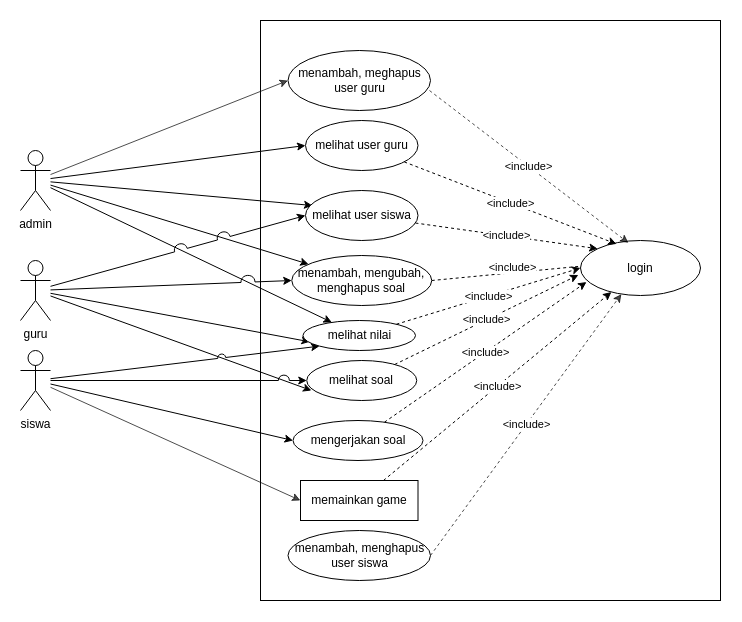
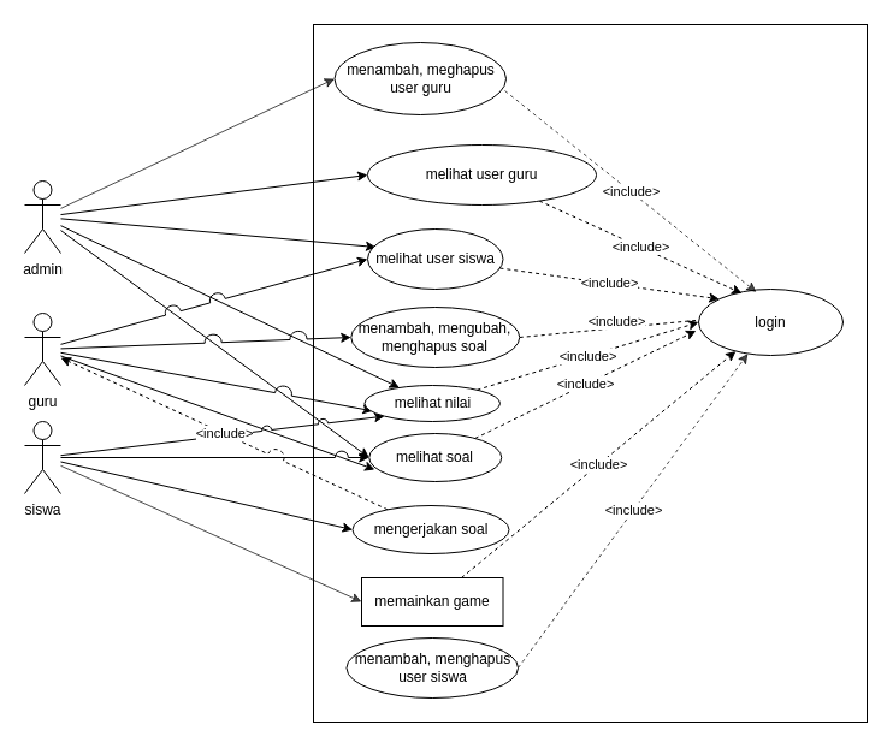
- <mxCell id="31" value="menambah, meghapus user guru" style="ellipse;whiteSpace=wrap;html=1;" parent="1" vertex="1"><mxGeometry x="287.5" y="50" width="142.5" height="60" as="geometry" /></mxCell>
+ <mxCell id="31" value="menambah, meghapus user guru" style="ellipse;whiteSpace=wrap;html=1;" parent="1" vertex="1"><mxGeometry x="277.5" y="35" width="142.5" height="60" as="geometry" /></mxCell>
- <mxCell id="35" value="melihat user guru" style="ellipse;whiteSpace=wrap;html=1;" vertex="1" parent="1"><mxGeometry x="305" y="120" width="112.5" height="50" as="geometry" /></mxCell>
+ <mxCell id="35" value="melihat user guru" style="ellipse;whiteSpace=wrap;html=1;" vertex="1" parent="1"><mxGeometry x="305" y="120" width="190" height="50" as="geometry" /></mxCell>
- <mxCell id="4" style="edgeStyle=none;rounded=0;jumpStyle=arc;jumpSize=10;orthogonalLoop=1;jettySize=auto;html=1;" parent="1" source="8" target="20" edge="1"><mxGeometry relative="1" as="geometry" /></mxCell>
+ <mxCell id="4" style="edgeStyle=none;rounded=0;jumpStyle=arc;jumpSize=10;orthogonalLoop=1;jettySize=auto;html=1;entryX=0;entryY=0.5;entryDx=0;entryDy=0;" parent="1" source="8" target="26" edge="1"><mxGeometry relative="1" as="geometry" /></mxCell>
- <mxCell id="23" value="&lt;span style=&quot;color: rgb(0, 0, 0); font-family: Helvetica; font-size: 11px; font-style: normal; font-variant-ligatures: normal; font-variant-caps: normal; font-weight: 400; letter-spacing: normal; orphans: 2; text-align: center; text-indent: 0px; text-transform: none; widows: 2; word-spacing: 0px; -webkit-text-stroke-width: 0px; background-color: rgb(255, 255, 255); text-decoration-thickness: initial; text-decoration-style: initial; text-decoration-color: initial; float: none; display: inline !important;&quot;&gt;&amp;lt;include&amp;gt;&lt;/span&gt;" style="edgeStyle=none;rounded=0;jumpStyle=arc;jumpSize=14;orthogonalLoop=1;jettySize=auto;html=1;entryX=0.05;entryY=0.755;entryDx=0;entryDy=0;entryPerimeter=0;dashed=1;" parent="1" source="24" target="29" edge="1"><mxGeometry relative="1" as="geometry" /></mxCell>
+ <mxCell id="23" value="&lt;span style=&quot;color: rgb(0, 0, 0); font-family: Helvetica; font-size: 11px; font-style: normal; font-variant-ligatures: normal; font-variant-caps: normal; font-weight: 400; letter-spacing: normal; orphans: 2; text-align: center; text-indent: 0px; text-transform: none; widows: 2; word-spacing: 0px; -webkit-text-stroke-width: 0px; background-color: rgb(255, 255, 255); text-decoration-thickness: initial; text-decoration-style: initial; text-decoration-color: initial; float: none; display: inline !important;&quot;&gt;&amp;lt;include&amp;gt;&lt;/span&gt;" style="edgeStyle=none;rounded=0;jumpStyle=arc;jumpSize=14;orthogonalLoop=1;jettySize=auto;html=1;dashed=1;" parent="1" source="24" target="13" edge="1"><mxGeometry relative="1" as="geometry" /></mxCell>
